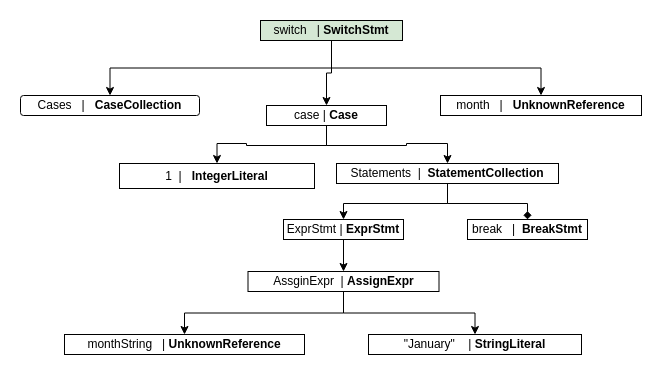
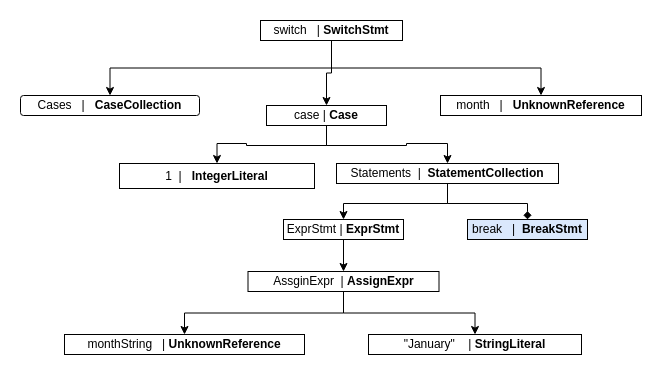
- <mxCell id="5" value="switch&amp;nbsp; &amp;nbsp;| &lt;b&gt;SwitchStmt&lt;/b&gt;" style="rounded=0;whiteSpace=wrap;html=1;fillColor=#d5e8d4;" vertex="1" parent="1"><mxGeometry x="260" y="20" width="142" height="20" as="geometry" /></mxCell>
+ <mxCell id="5" value="switch&amp;nbsp; &amp;nbsp;| &lt;b&gt;SwitchStmt&lt;/b&gt;" style="rounded=0;whiteSpace=wrap;html=1;" vertex="1" parent="1"><mxGeometry x="260" y="20" width="142" height="20" as="geometry" /></mxCell>
- <mxCell id="17" value="break&amp;nbsp; &amp;nbsp;|&amp;nbsp; &lt;b&gt;BreakStmt&lt;/b&gt;" style="rounded=0;whiteSpace=wrap;html=1;" vertex="1" parent="1"><mxGeometry x="467" y="219" width="120" height="20" as="geometry" /></mxCell>
+ <mxCell id="17" value="break&amp;nbsp; &amp;nbsp;|&amp;nbsp; &lt;b&gt;BreakStmt&lt;/b&gt;" style="rounded=0;whiteSpace=wrap;html=1;fillColor=#dae8fc;" vertex="1" parent="1"><mxGeometry x="467" y="219" width="120" height="20" as="geometry" /></mxCell>
